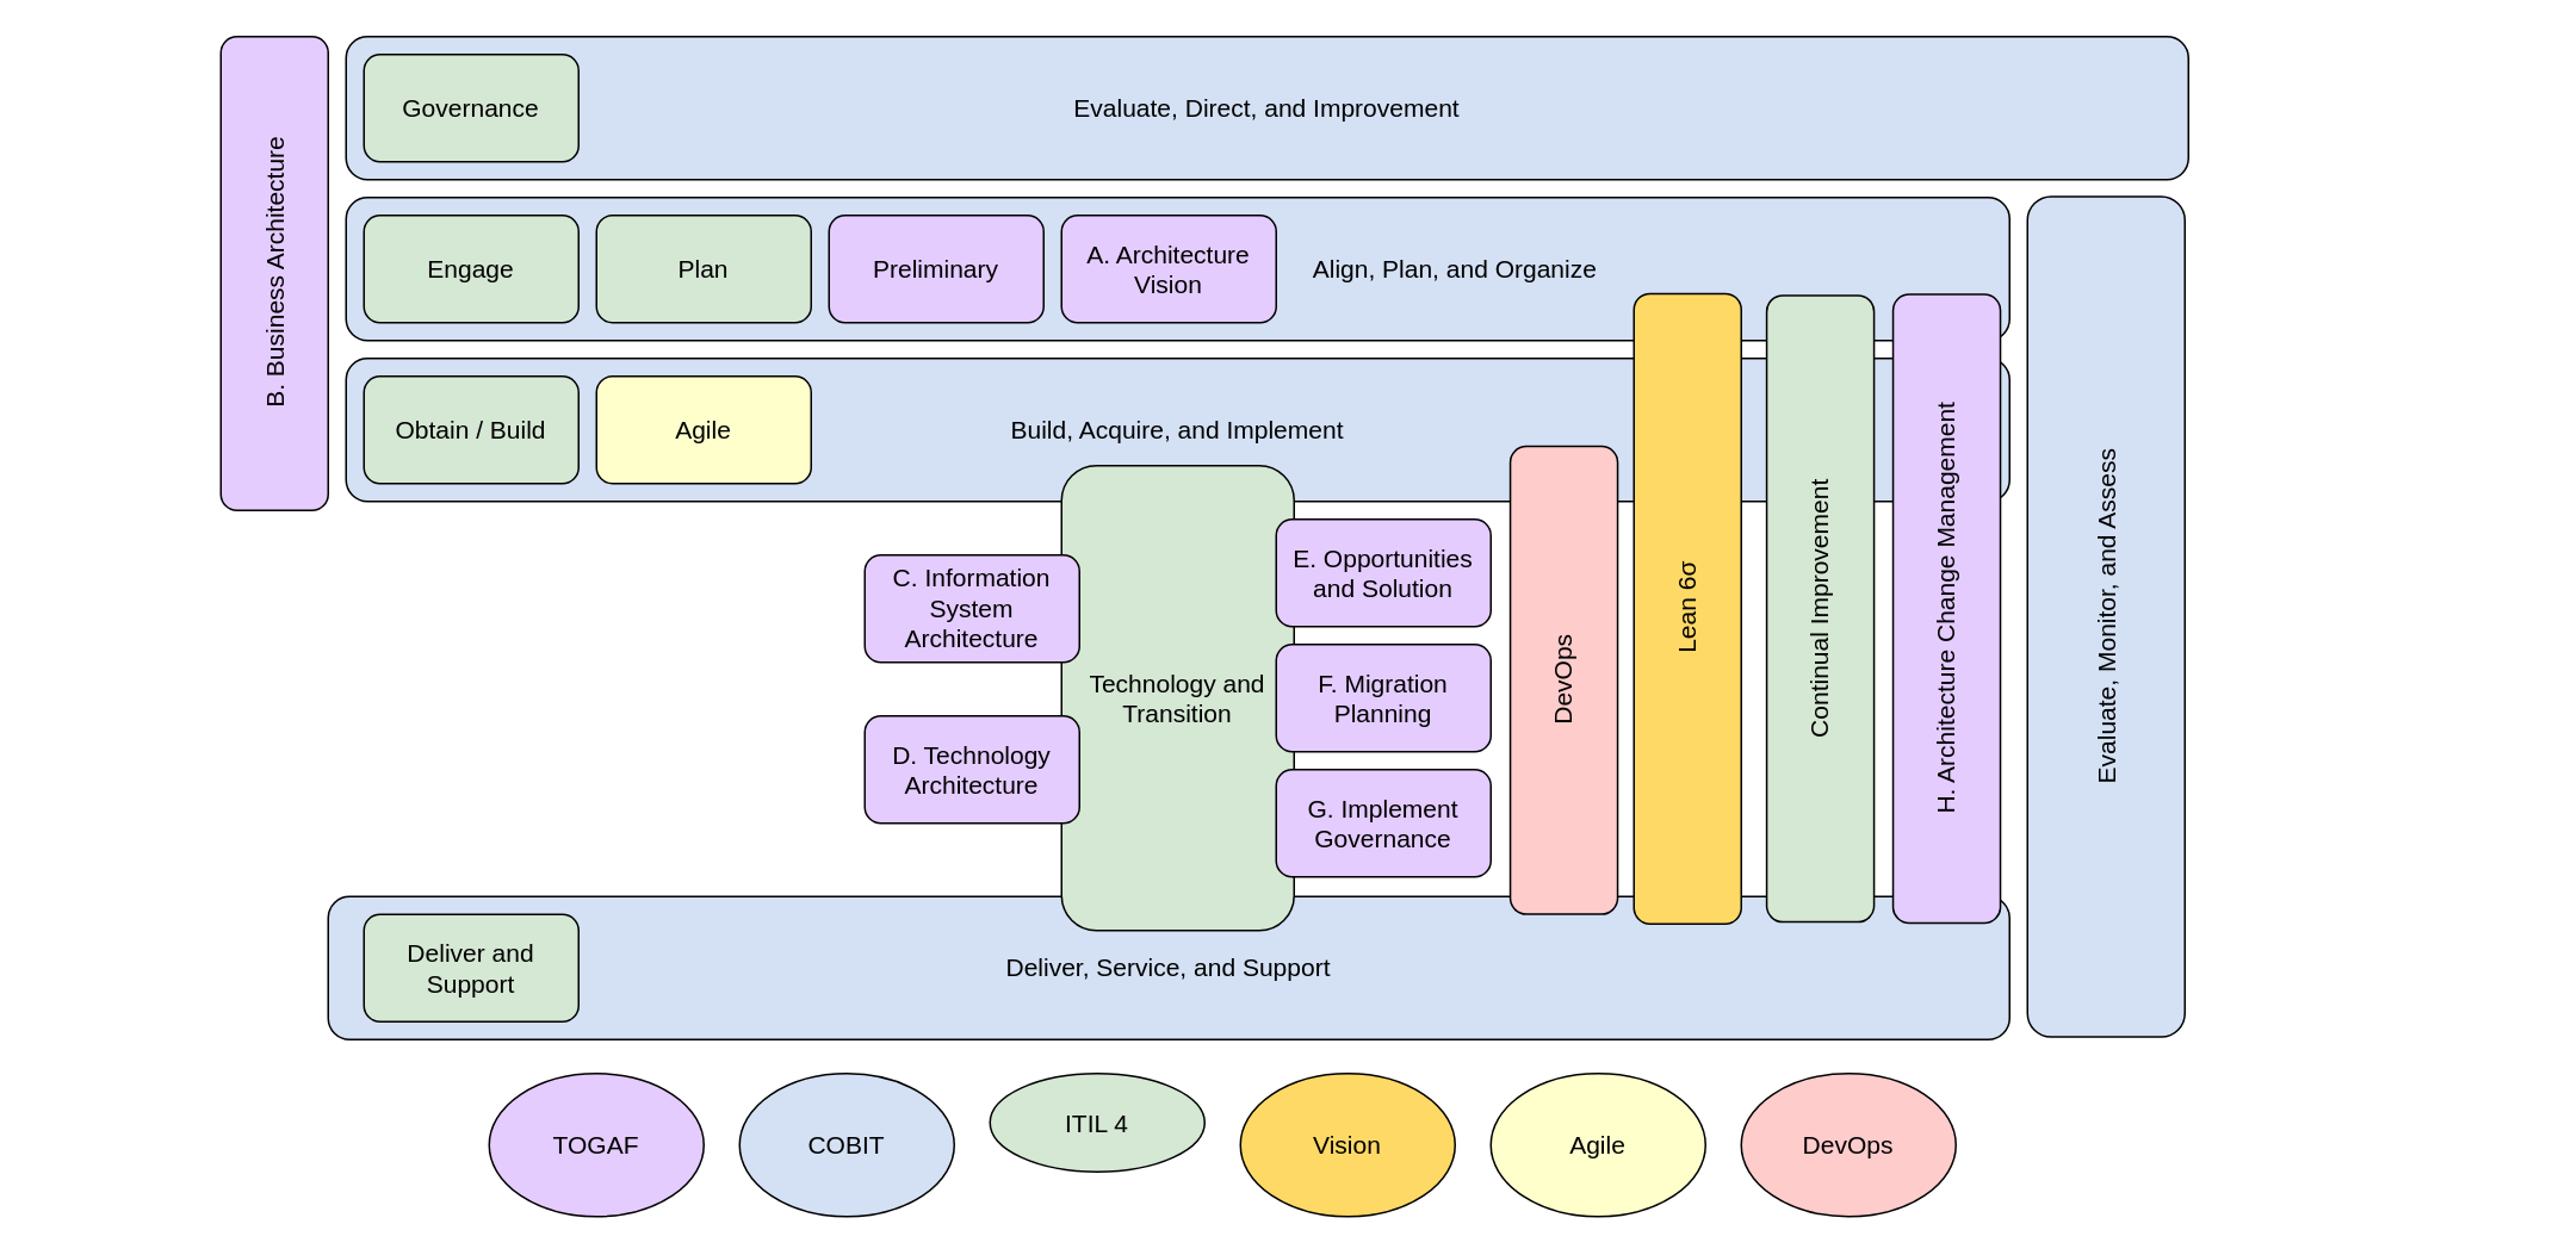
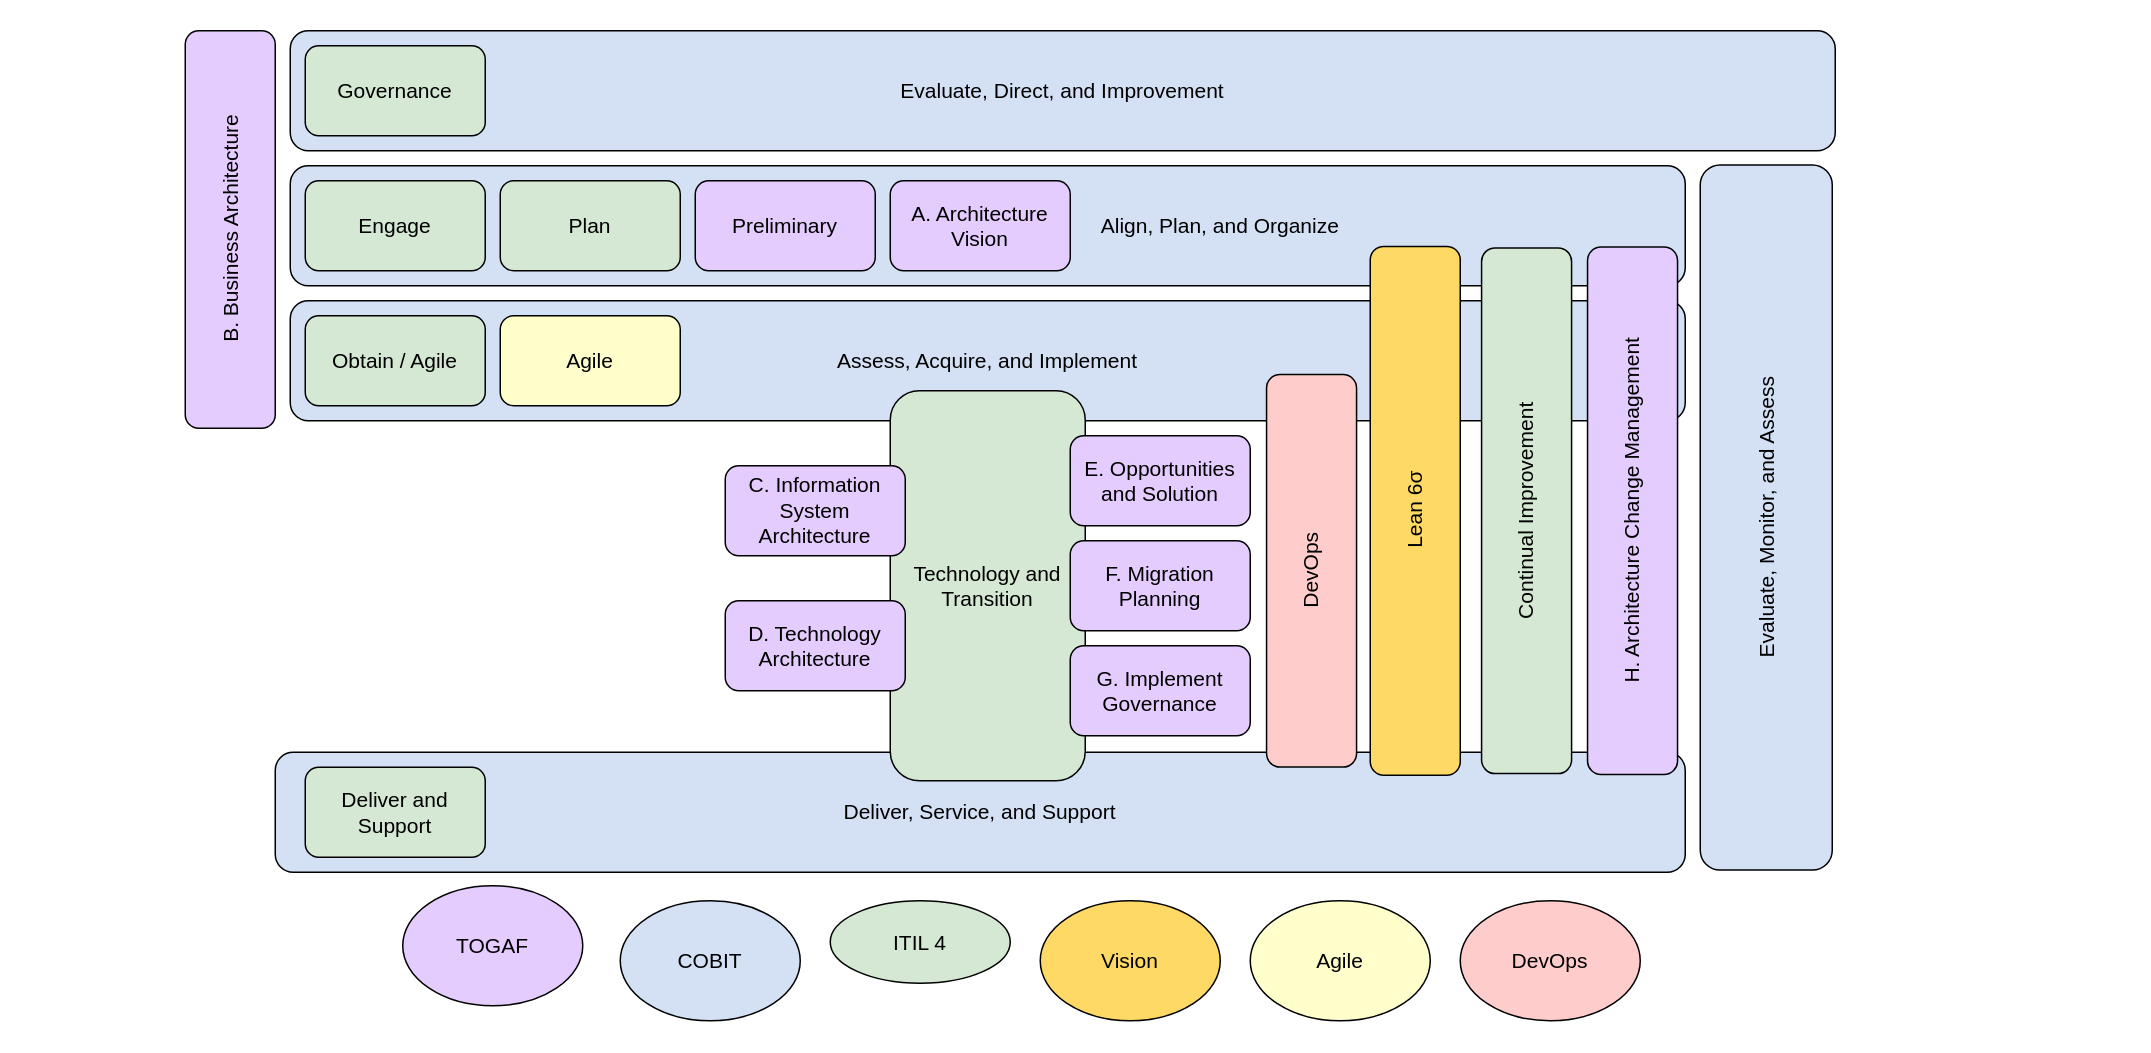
- <mxCell id="9" value="&lt;font style=&quot;font-size: 14px&quot;&gt;Obtain / Build&lt;/font&gt;" style="rounded=1;whiteSpace=wrap;html=1;fillColor=#D5E8D4;" vertex="1" parent="1"><mxGeometry x="203" y="210" width="120" height="60" as="geometry" /></mxCell>
+ <mxCell id="9" value="&lt;font style=&quot;font-size: 14px&quot;&gt;Obtain / Agile&lt;/font&gt;" style="rounded=1;whiteSpace=wrap;html=1;fillColor=#D5E8D4;" vertex="1" parent="1"><mxGeometry x="203" y="210" width="120" height="60" as="geometry" /></mxCell>
- <mxCell id="4" value="&lt;font style=&quot;font-size: 14px&quot;&gt;Build, Acquire, and Implement&lt;/font&gt;" style="rounded=1;whiteSpace=wrap;html=1;fillColor=#D4E1F5;" vertex="1" parent="1"><mxGeometry x="193" y="200" width="930" height="80" as="geometry" /></mxCell>
+ <mxCell id="4" value="&lt;font style=&quot;font-size: 14px&quot;&gt;Assess, Acquire, and Implement&lt;/font&gt;" style="rounded=1;whiteSpace=wrap;html=1;fillColor=#D4E1F5;" vertex="1" parent="1"><mxGeometry x="193" y="200" width="930" height="80" as="geometry" /></mxCell>
- <mxCell id="26" value="&lt;font style=&quot;font-size: 14px&quot;&gt;TOGAF&lt;/font&gt;" style="ellipse;whiteSpace=wrap;html=1;fillColor=#E5CCFF;" vertex="1" parent="1"><mxGeometry x="273" y="600" width="120" height="80" as="geometry" /></mxCell>
+ <mxCell id="26" value="&lt;font style=&quot;font-size: 14px&quot;&gt;TOGAF&lt;/font&gt;" style="ellipse;whiteSpace=wrap;html=1;fillColor=#E5CCFF;" vertex="1" parent="1"><mxGeometry x="268" y="590" width="120" height="80" as="geometry" /></mxCell>
